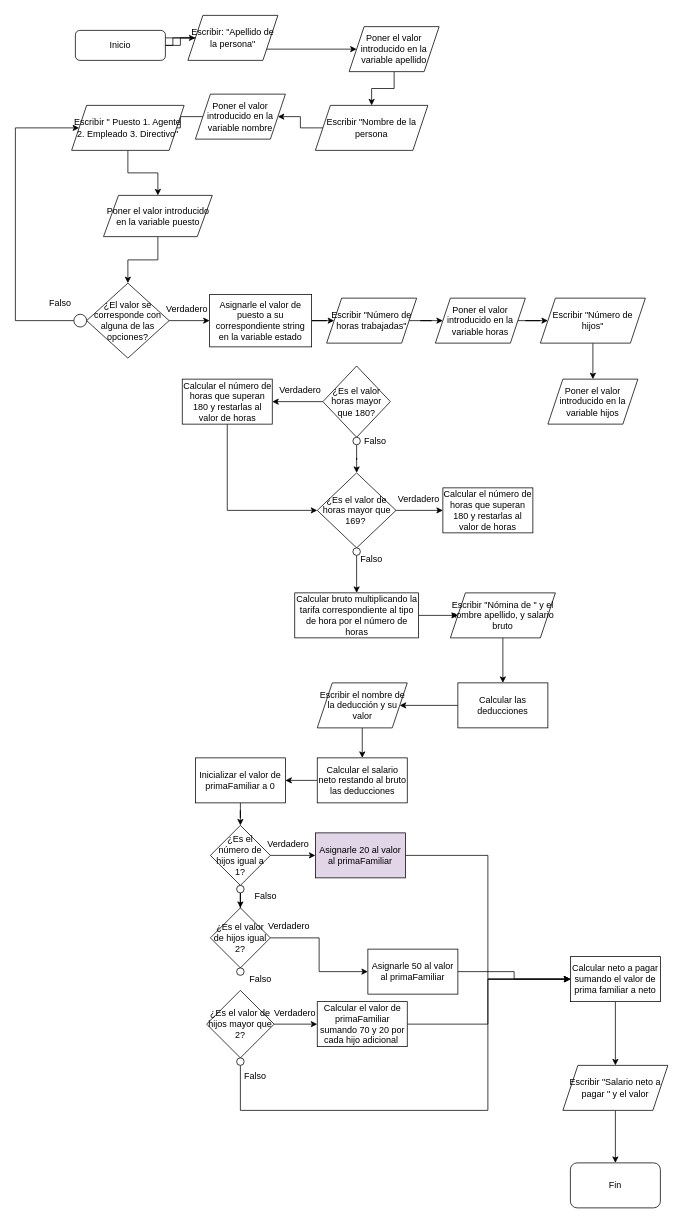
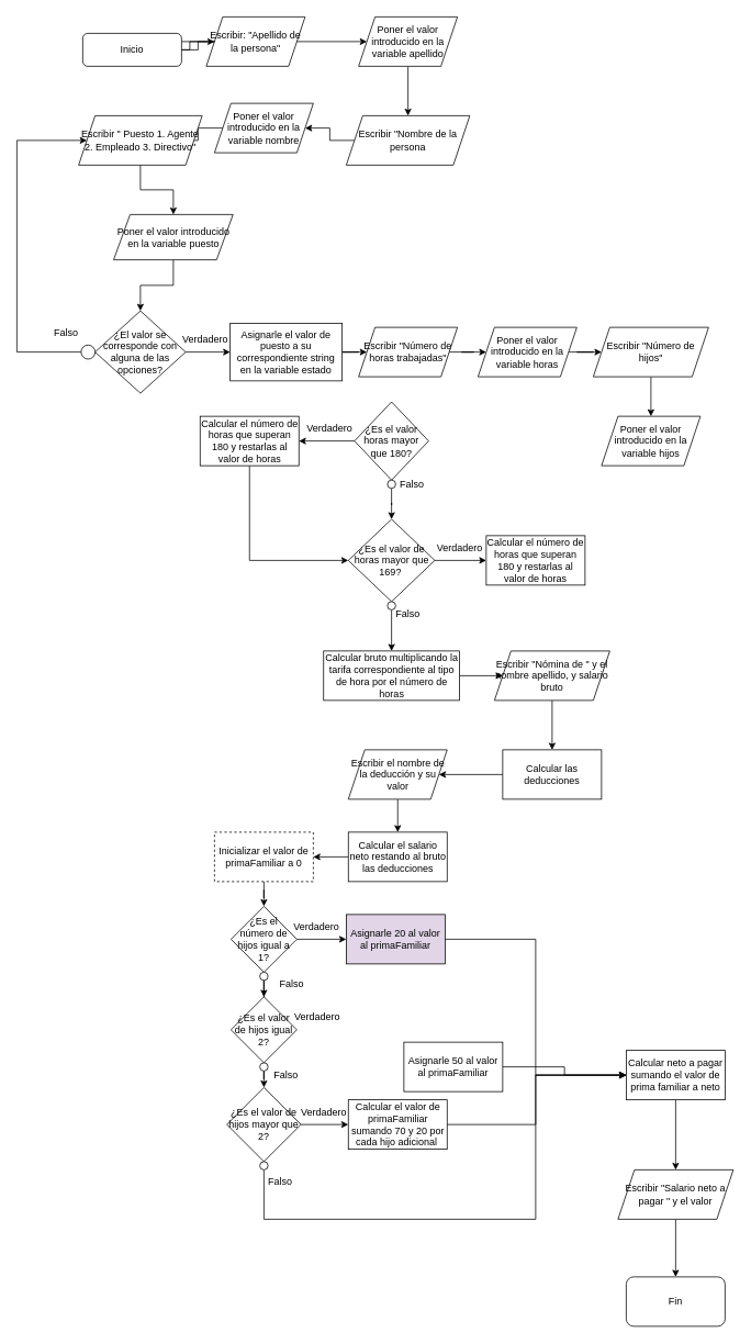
- <mxCell id="6" value="Poner el valor introducido en la variable apellido" style="shape=parallelogram;perimeter=parallelogramPerimeter;whiteSpace=wrap;html=1;fixedSize=1;" parent="1" vertex="1"><mxGeometry x="465" y="35" width="120" height="60" as="geometry" /></mxCell>
+ <mxCell id="6" value="Poner el valor introducido en la variable apellido" style="shape=parallelogram;perimeter=parallelogramPerimeter;whiteSpace=wrap;html=1;fixedSize=1;" parent="1" vertex="1"><mxGeometry x="435" y="20" width="120" height="60" as="geometry" /></mxCell>
- <mxCell id="60" value="Inicializar el valor de primaFamiliar a 0" style="rounded=0;whiteSpace=wrap;html=1;" parent="1" vertex="1"><mxGeometry x="260" y="1010" width="120" height="60" as="geometry" /></mxCell>
+ <mxCell id="60" value="Inicializar el valor de primaFamiliar a 0" style="rounded=0;whiteSpace=wrap;html=1;dashed=1;" parent="1" vertex="1"><mxGeometry x="260" y="1010" width="120" height="60" as="geometry" /></mxCell>
- <mxCell id="63" value="" style="edgeStyle=orthogonalEdgeStyle;rounded=0;orthogonalLoop=1;jettySize=auto;html=1;" parent="1" source="65" target="67" edge="1"><mxGeometry relative="1" as="geometry" /></mxCell>
+ <mxCell id="64" value="" style="edgeStyle=orthogonalEdgeStyle;rounded=0;orthogonalLoop=1;jettySize=auto;html=1;" parent="1" source="65" target="70" edge="1"><mxGeometry relative="1" as="geometry" /></mxCell>
